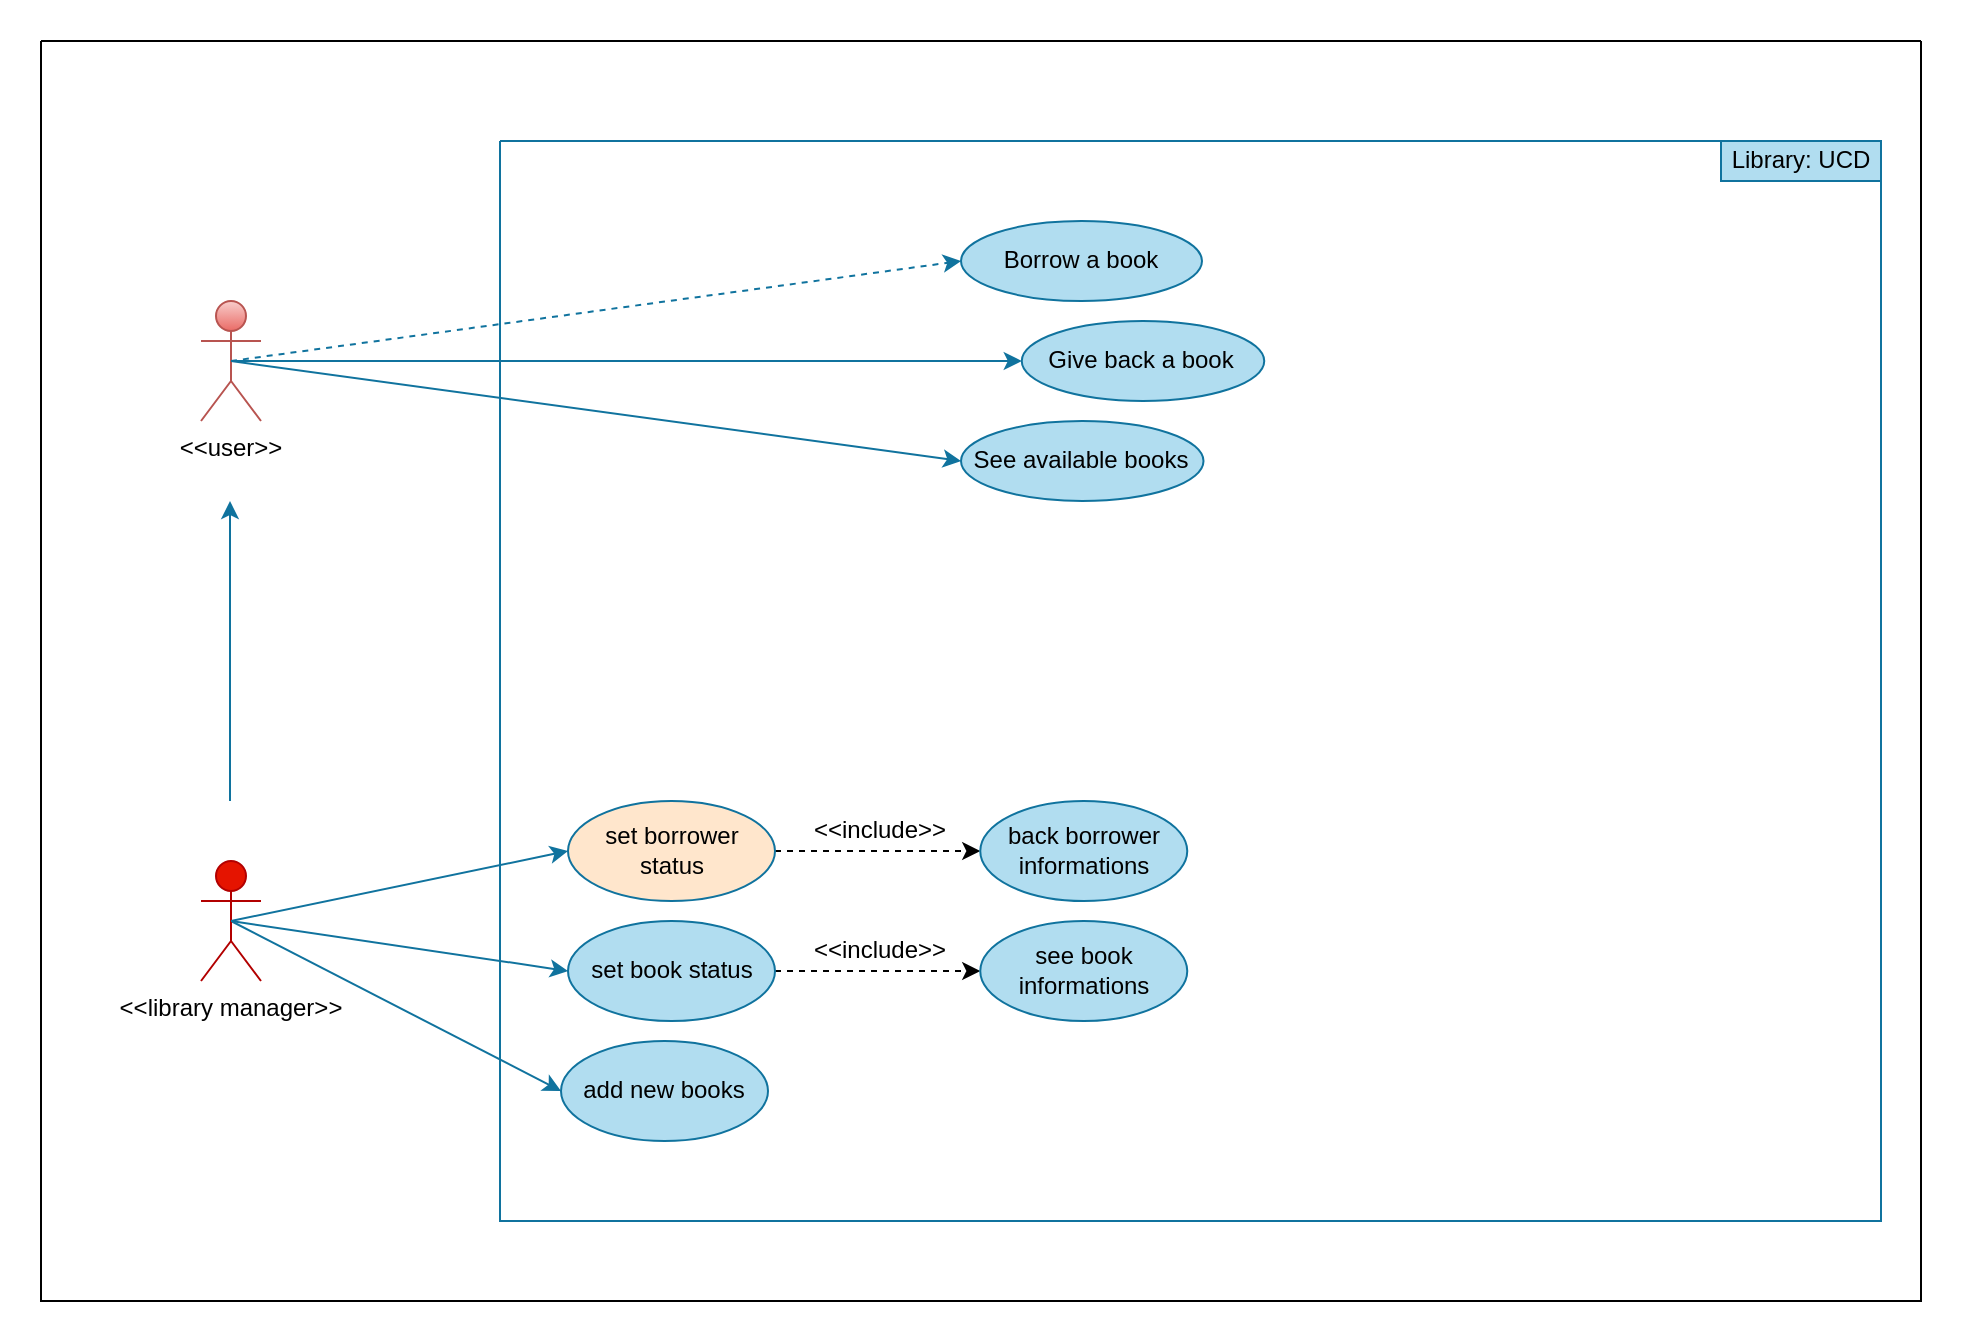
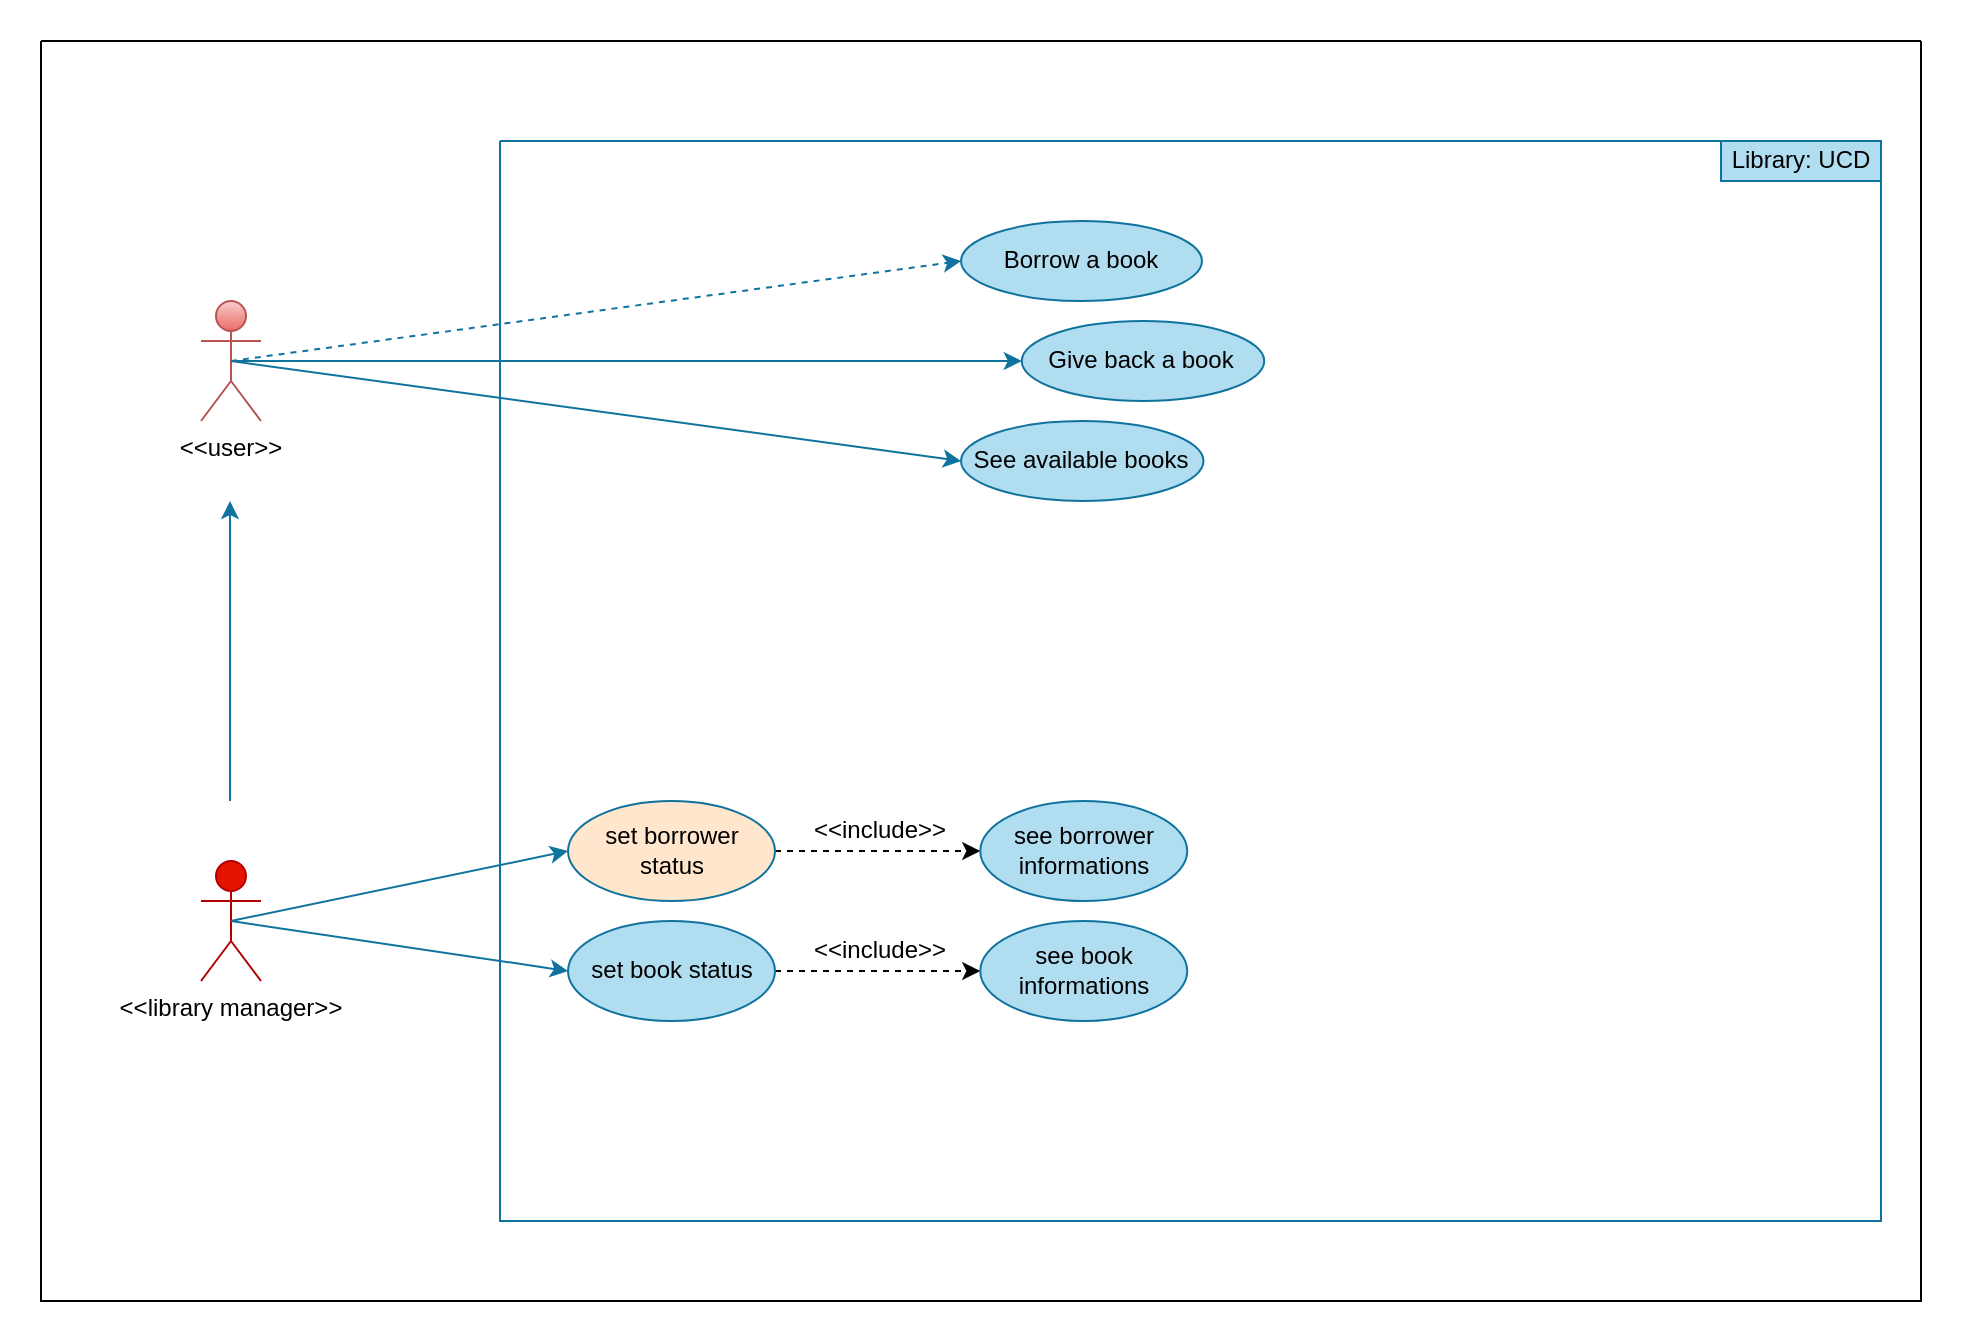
- <mxCell id="12" value="back borrower informations" style="ellipse;whiteSpace=wrap;html=1;align=center;newEdgeStyle={&quot;edgeStyle&quot;:&quot;entityRelationEdgeStyle&quot;,&quot;startArrow&quot;:&quot;none&quot;,&quot;endArrow&quot;:&quot;none&quot;,&quot;segment&quot;:10,&quot;curved&quot;:1};treeFolding=1;treeMoving=1;labelBorderColor=none;fillColor=#b1ddf0;strokeColor=#10739e;fontColor=#000000;" parent="2" vertex="1"><mxGeometry x="469.63" y="380" width="103.5" height="50" as="geometry" /></mxCell>
+ <mxCell id="12" value="see borrower informations" style="ellipse;whiteSpace=wrap;html=1;align=center;newEdgeStyle={&quot;edgeStyle&quot;:&quot;entityRelationEdgeStyle&quot;,&quot;startArrow&quot;:&quot;none&quot;,&quot;endArrow&quot;:&quot;none&quot;,&quot;segment&quot;:10,&quot;curved&quot;:1};treeFolding=1;treeMoving=1;labelBorderColor=none;fillColor=#b1ddf0;strokeColor=#10739e;fontColor=#000000;" parent="2" vertex="1"><mxGeometry x="469.63" y="380" width="103.5" height="50" as="geometry" /></mxCell>
- <mxCell id="3" style="edgeStyle=none;html=1;exitX=0.5;exitY=0.5;exitDx=0;exitDy=0;exitPerimeter=0;entryX=0;entryY=0.5;entryDx=0;entryDy=0;strokeColor=#10739e;fillColor=#b1ddf0;" parent="2" source="4" target="19" edge="1"><mxGeometry relative="1" as="geometry" /></mxCell>
- <mxCell id="19" value="add new books" style="ellipse;whiteSpace=wrap;html=1;align=center;newEdgeStyle={&quot;edgeStyle&quot;:&quot;entityRelationEdgeStyle&quot;,&quot;startArrow&quot;:&quot;none&quot;,&quot;endArrow&quot;:&quot;none&quot;,&quot;segment&quot;:10,&quot;curved&quot;:1};treeFolding=1;treeMoving=1;labelBorderColor=none;fillColor=#b1ddf0;strokeColor=#10739e;fontColor=#000000;" parent="14" vertex="1"><mxGeometry x="30.5" y="450" width="103.5" height="50" as="geometry" /></mxCell>
